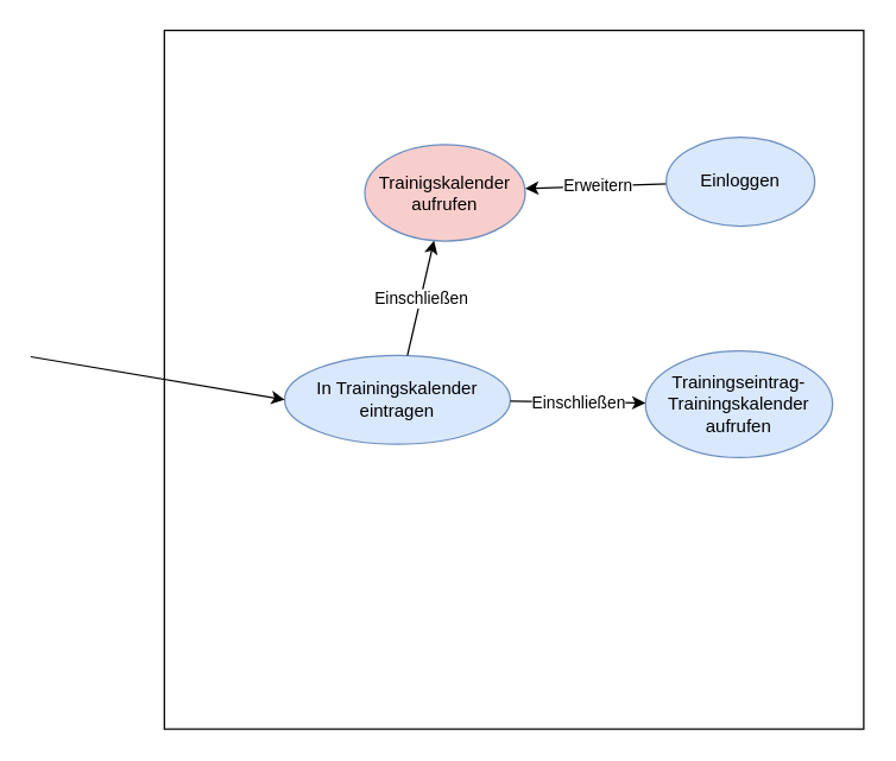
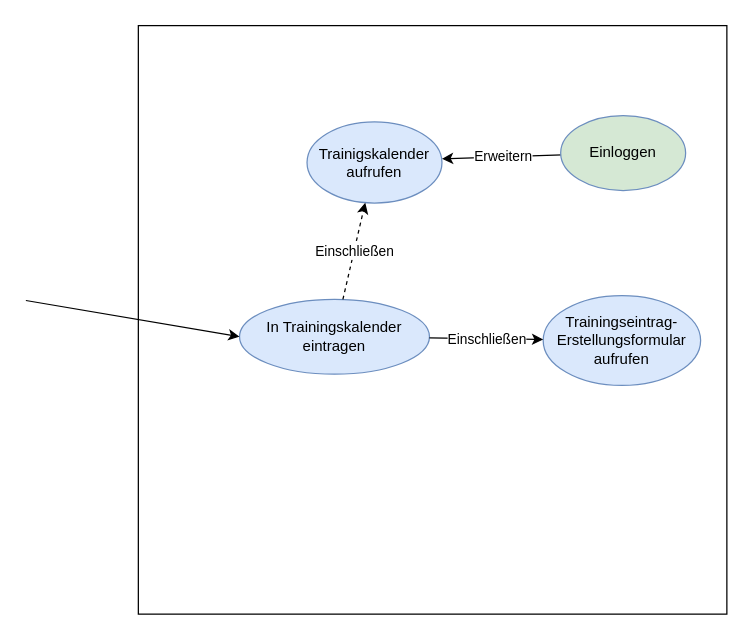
- <mxCell id="10" value="Einloggen" style="ellipse;whiteSpace=wrap;html=1;fillColor=#dae8fc;strokeColor=#6c8ebf;" parent="1" vertex="1"><mxGeometry x="448" y="92" width="100" height="60" as="geometry" /></mxCell>
+ <mxCell id="10" value="Einloggen" style="ellipse;whiteSpace=wrap;html=1;fillColor=#d5e8d4;strokeColor=#6c8ebf;" parent="1" vertex="1"><mxGeometry x="448" y="92" width="100" height="60" as="geometry" /></mxCell>
- <mxCell id="5" value="&lt;div&gt;Trainigskalender &lt;br&gt;&lt;/div&gt;&lt;div&gt;aufrufen&lt;br&gt;&lt;/div&gt;" style="ellipse;whiteSpace=wrap;html=1;fillColor=#f8cecc;strokeColor=#6c8ebf;" parent="1" vertex="1"><mxGeometry x="245" y="97" width="108" height="65" as="geometry" /></mxCell>
+ <mxCell id="5" value="&lt;div&gt;Trainigskalender &lt;br&gt;&lt;/div&gt;&lt;div&gt;aufrufen&lt;br&gt;&lt;/div&gt;" style="ellipse;whiteSpace=wrap;html=1;fillColor=#dae8fc;strokeColor=#6c8ebf;" parent="1" vertex="1"><mxGeometry x="245" y="97" width="108" height="65" as="geometry" /></mxCell>
- <mxCell id="6" value="" style="endArrow=classic;html=1;" parent="1" source="3" target="5" edge="1"><mxGeometry relative="1" as="geometry"><mxPoint x="197" y="161" as="sourcePoint" /><mxPoint x="357" y="161" as="targetPoint" /></mxGeometry></mxCell>
+ <mxCell id="6" value="" style="endArrow=classic;html=1;dashed=1;" parent="1" source="3" target="5" edge="1"><mxGeometry relative="1" as="geometry"><mxPoint x="197" y="161" as="sourcePoint" /><mxPoint x="357" y="161" as="targetPoint" /></mxGeometry></mxCell>
- <mxCell id="11" value="&lt;div&gt;Trainingseintrag-&lt;/div&gt;&lt;div&gt;Trainingskalender&lt;/div&gt;&lt;div&gt;aufrufen&lt;br&gt;&lt;/div&gt;" style="ellipse;whiteSpace=wrap;html=1;fillColor=#dae8fc;strokeColor=#6c8ebf;" vertex="1" parent="1"><mxGeometry x="434" y="236" width="126" height="72" as="geometry" /></mxCell>
+ <mxCell id="11" value="&lt;div&gt;Trainingseintrag-&lt;/div&gt;&lt;div&gt;Erstellungsformular&lt;/div&gt;&lt;div&gt;aufrufen&lt;br&gt;&lt;/div&gt;" style="ellipse;whiteSpace=wrap;html=1;fillColor=#dae8fc;strokeColor=#6c8ebf;" vertex="1" parent="1"><mxGeometry x="434" y="236" width="126" height="72" as="geometry" /></mxCell>
